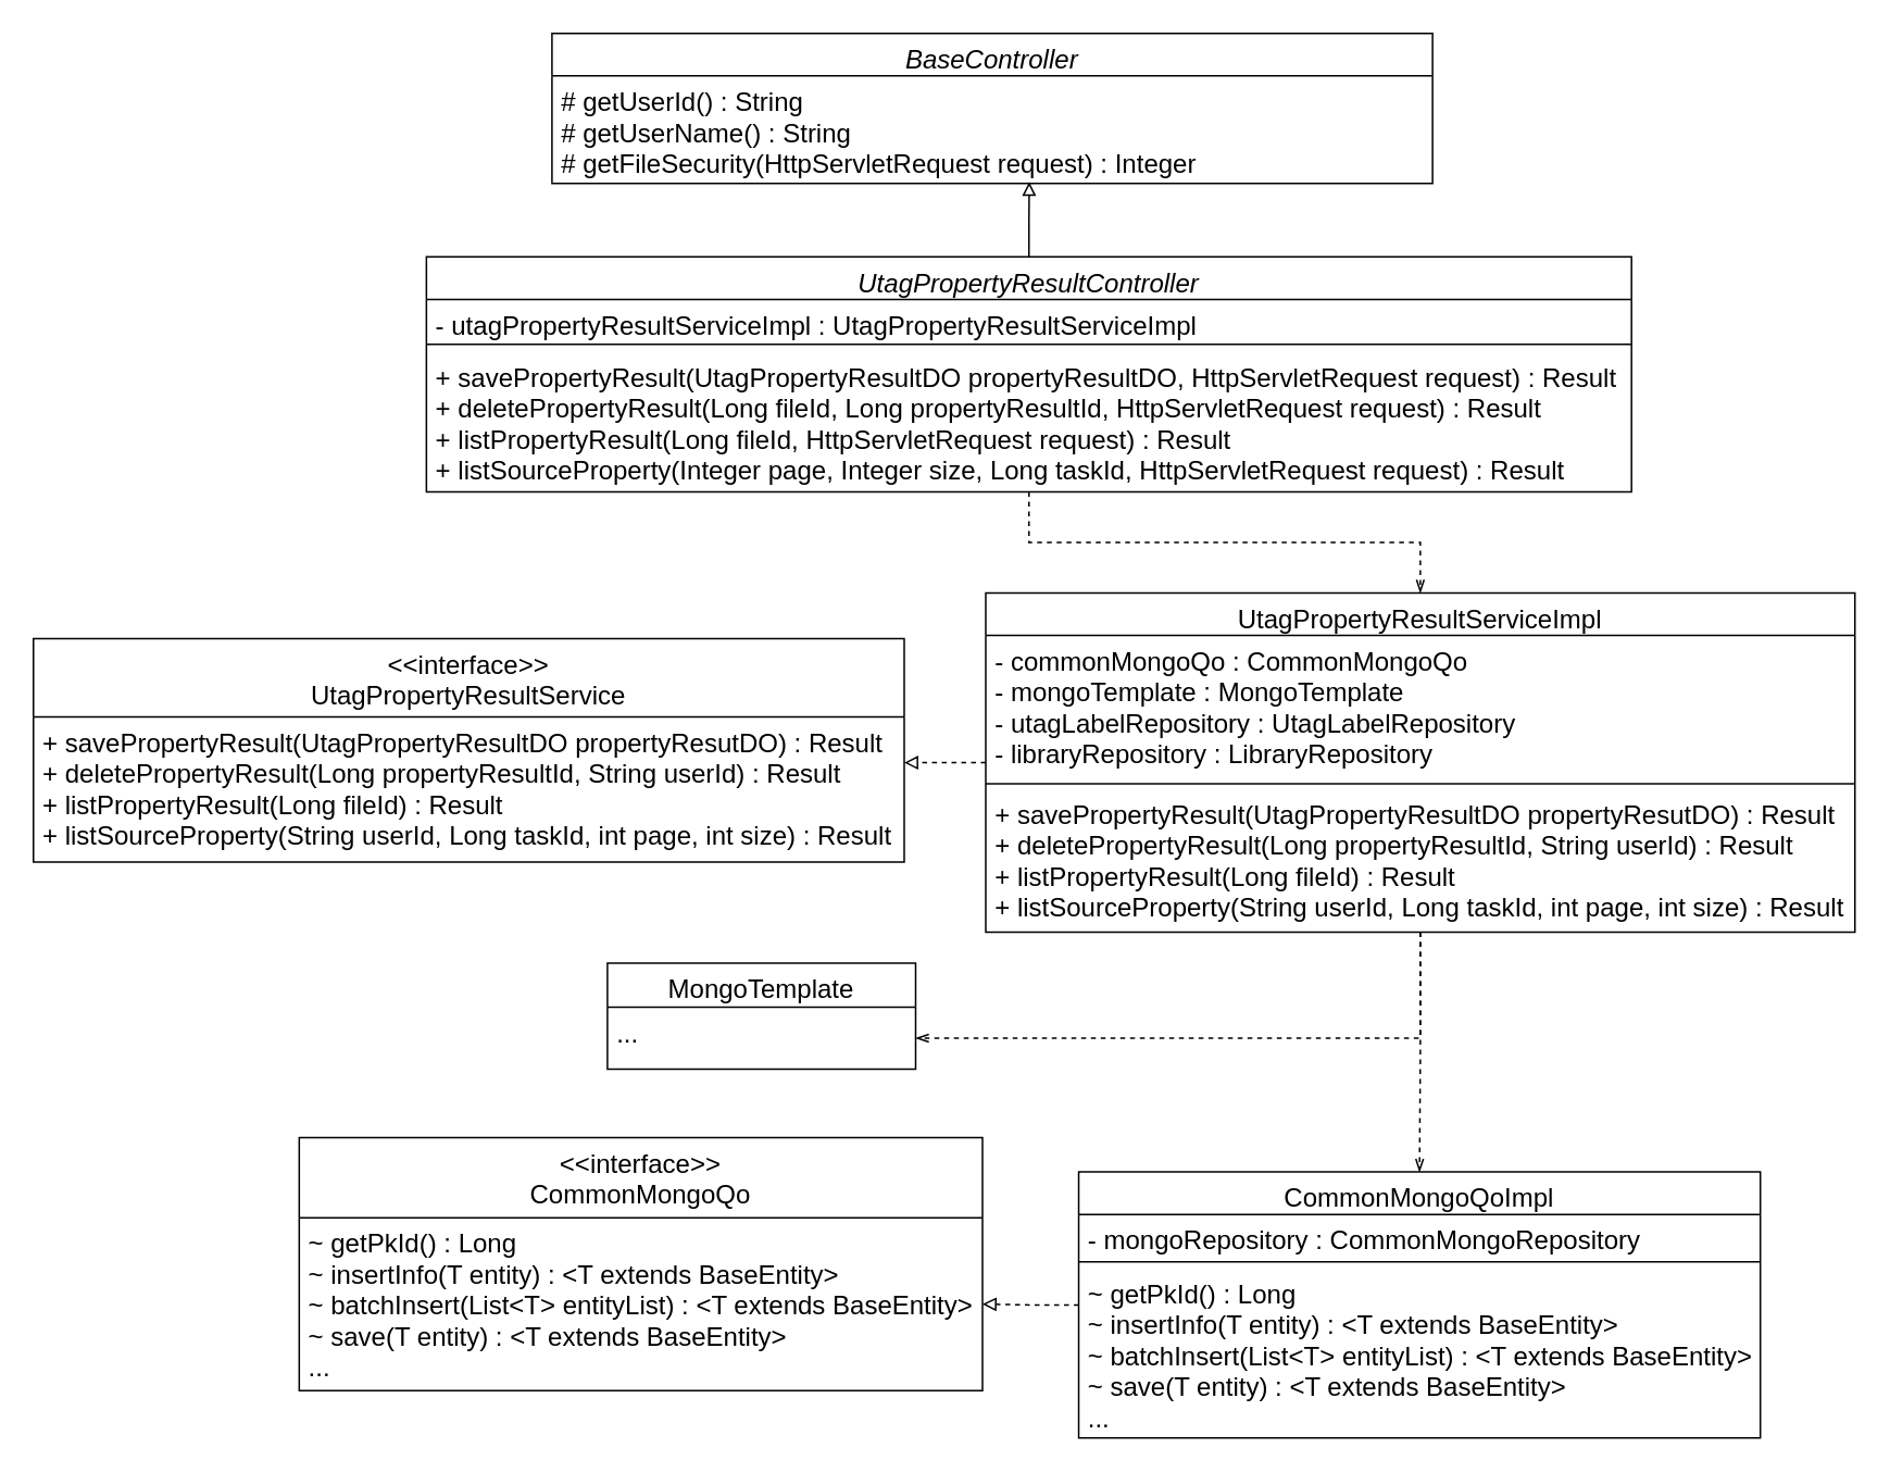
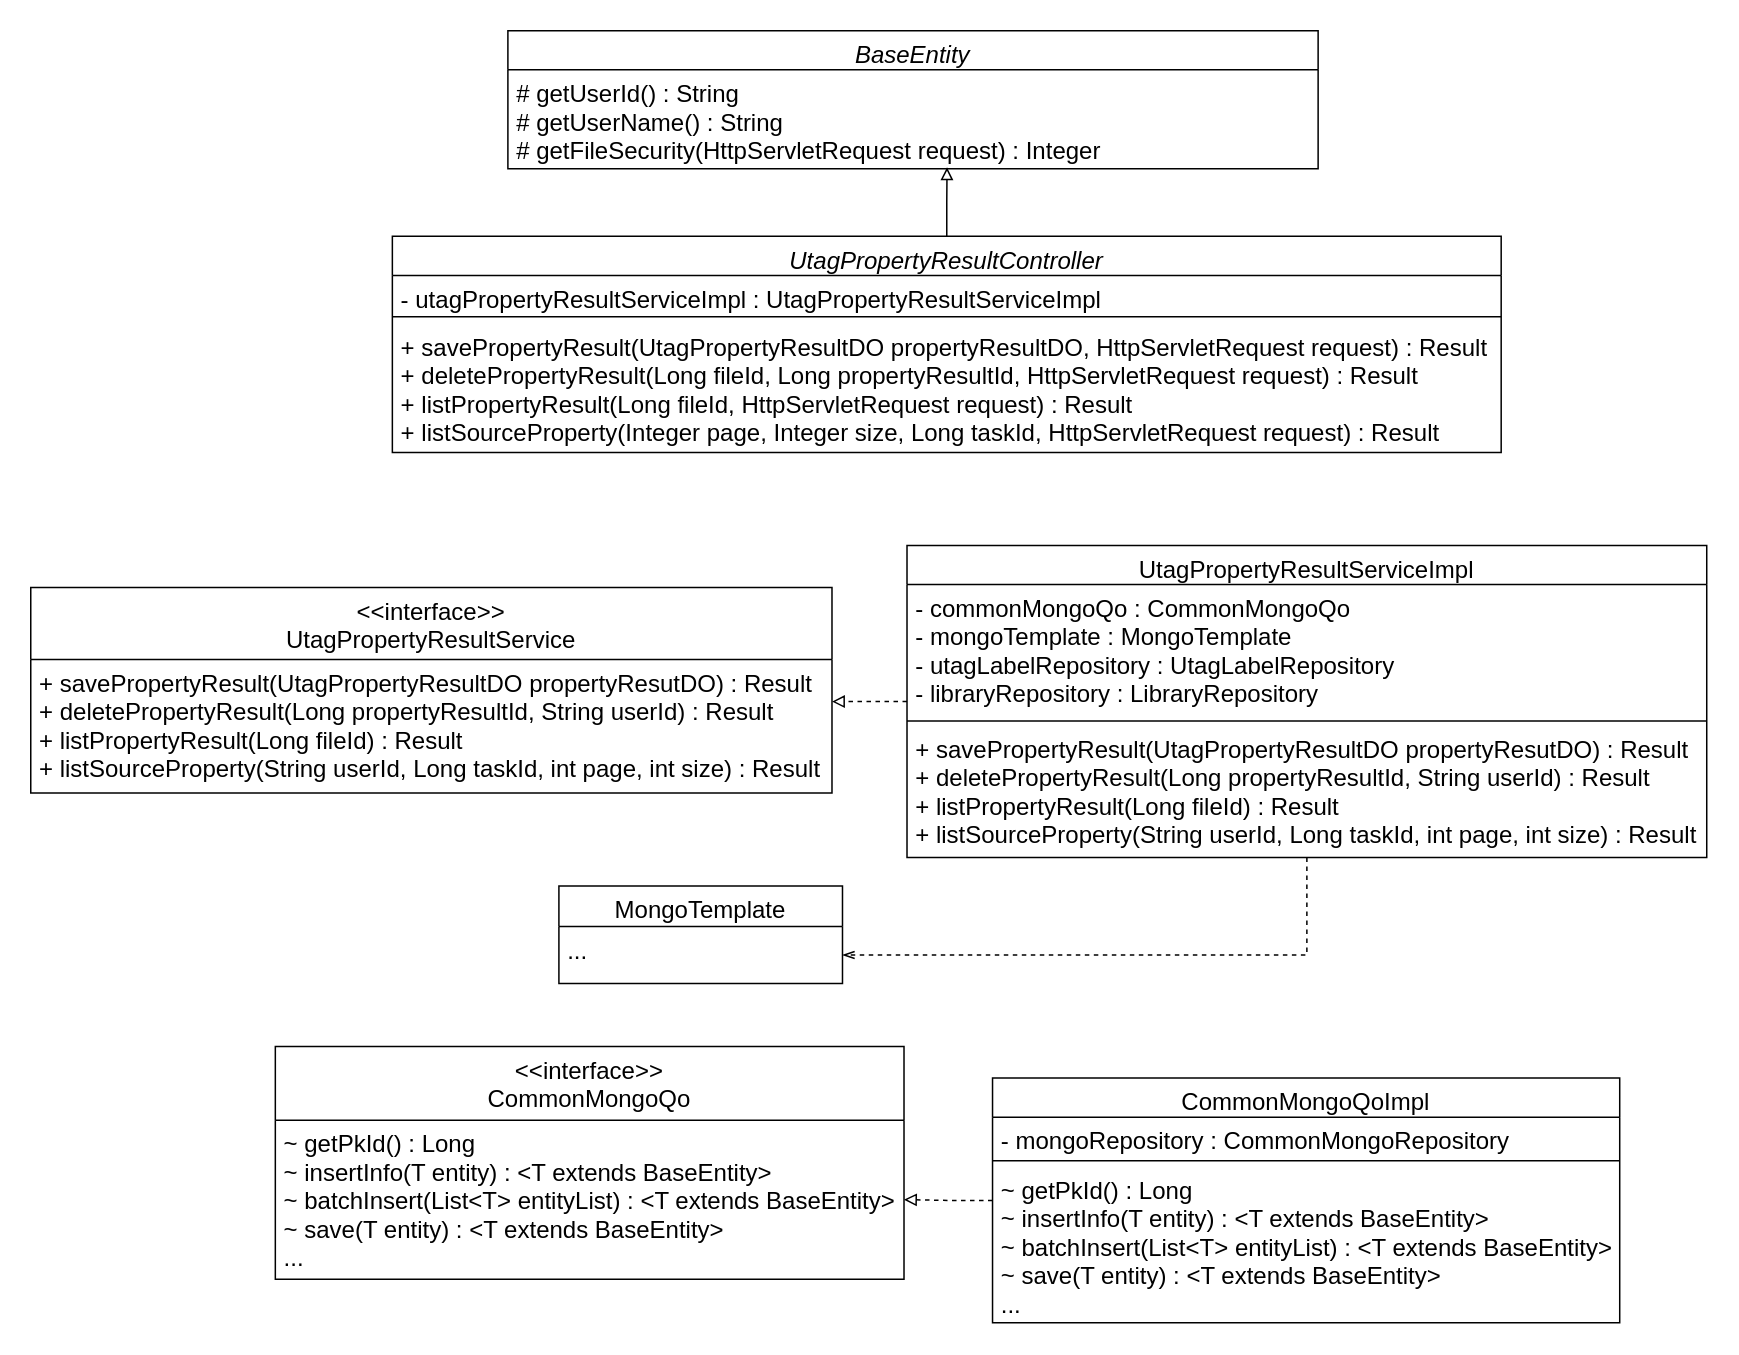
- <mxCell id="15" value="BaseController" style="swimlane;fontStyle=2;align=center;verticalAlign=top;childLayout=stackLayout;horizontal=1;startSize=26;horizontalStack=0;resizeParent=1;resizeLast=0;collapsible=1;marginBottom=0;rounded=0;shadow=0;strokeWidth=1;fontSize=16;" parent="1" vertex="1"><mxGeometry x="338" y="20" width="540" height="92" as="geometry"><mxRectangle x="230" y="140" width="160" height="26" as="alternateBounds" /></mxGeometry></mxCell>
+ <mxCell id="15" value="BaseEntity" style="swimlane;fontStyle=2;align=center;verticalAlign=top;childLayout=stackLayout;horizontal=1;startSize=26;horizontalStack=0;resizeParent=1;resizeLast=0;collapsible=1;marginBottom=0;rounded=0;shadow=0;strokeWidth=1;fontSize=16;" parent="1" vertex="1"><mxGeometry x="338" y="20" width="540" height="92" as="geometry"><mxRectangle x="230" y="140" width="160" height="26" as="alternateBounds" /></mxGeometry></mxCell>
- <mxCell id="2" style="edgeStyle=orthogonalEdgeStyle;rounded=0;orthogonalLoop=1;jettySize=auto;html=1;dashed=1;endArrow=openThin;endFill=0;" edge="1" parent="1" source="3" target="9"><mxGeometry relative="1" as="geometry" /></mxCell>
- <mxCell id="8" style="edgeStyle=orthogonalEdgeStyle;rounded=0;orthogonalLoop=1;jettySize=auto;html=1;dashed=1;endArrow=openThin;endFill=0;" edge="1" parent="1" source="9" target="22"><mxGeometry relative="1" as="geometry" /></mxCell>
